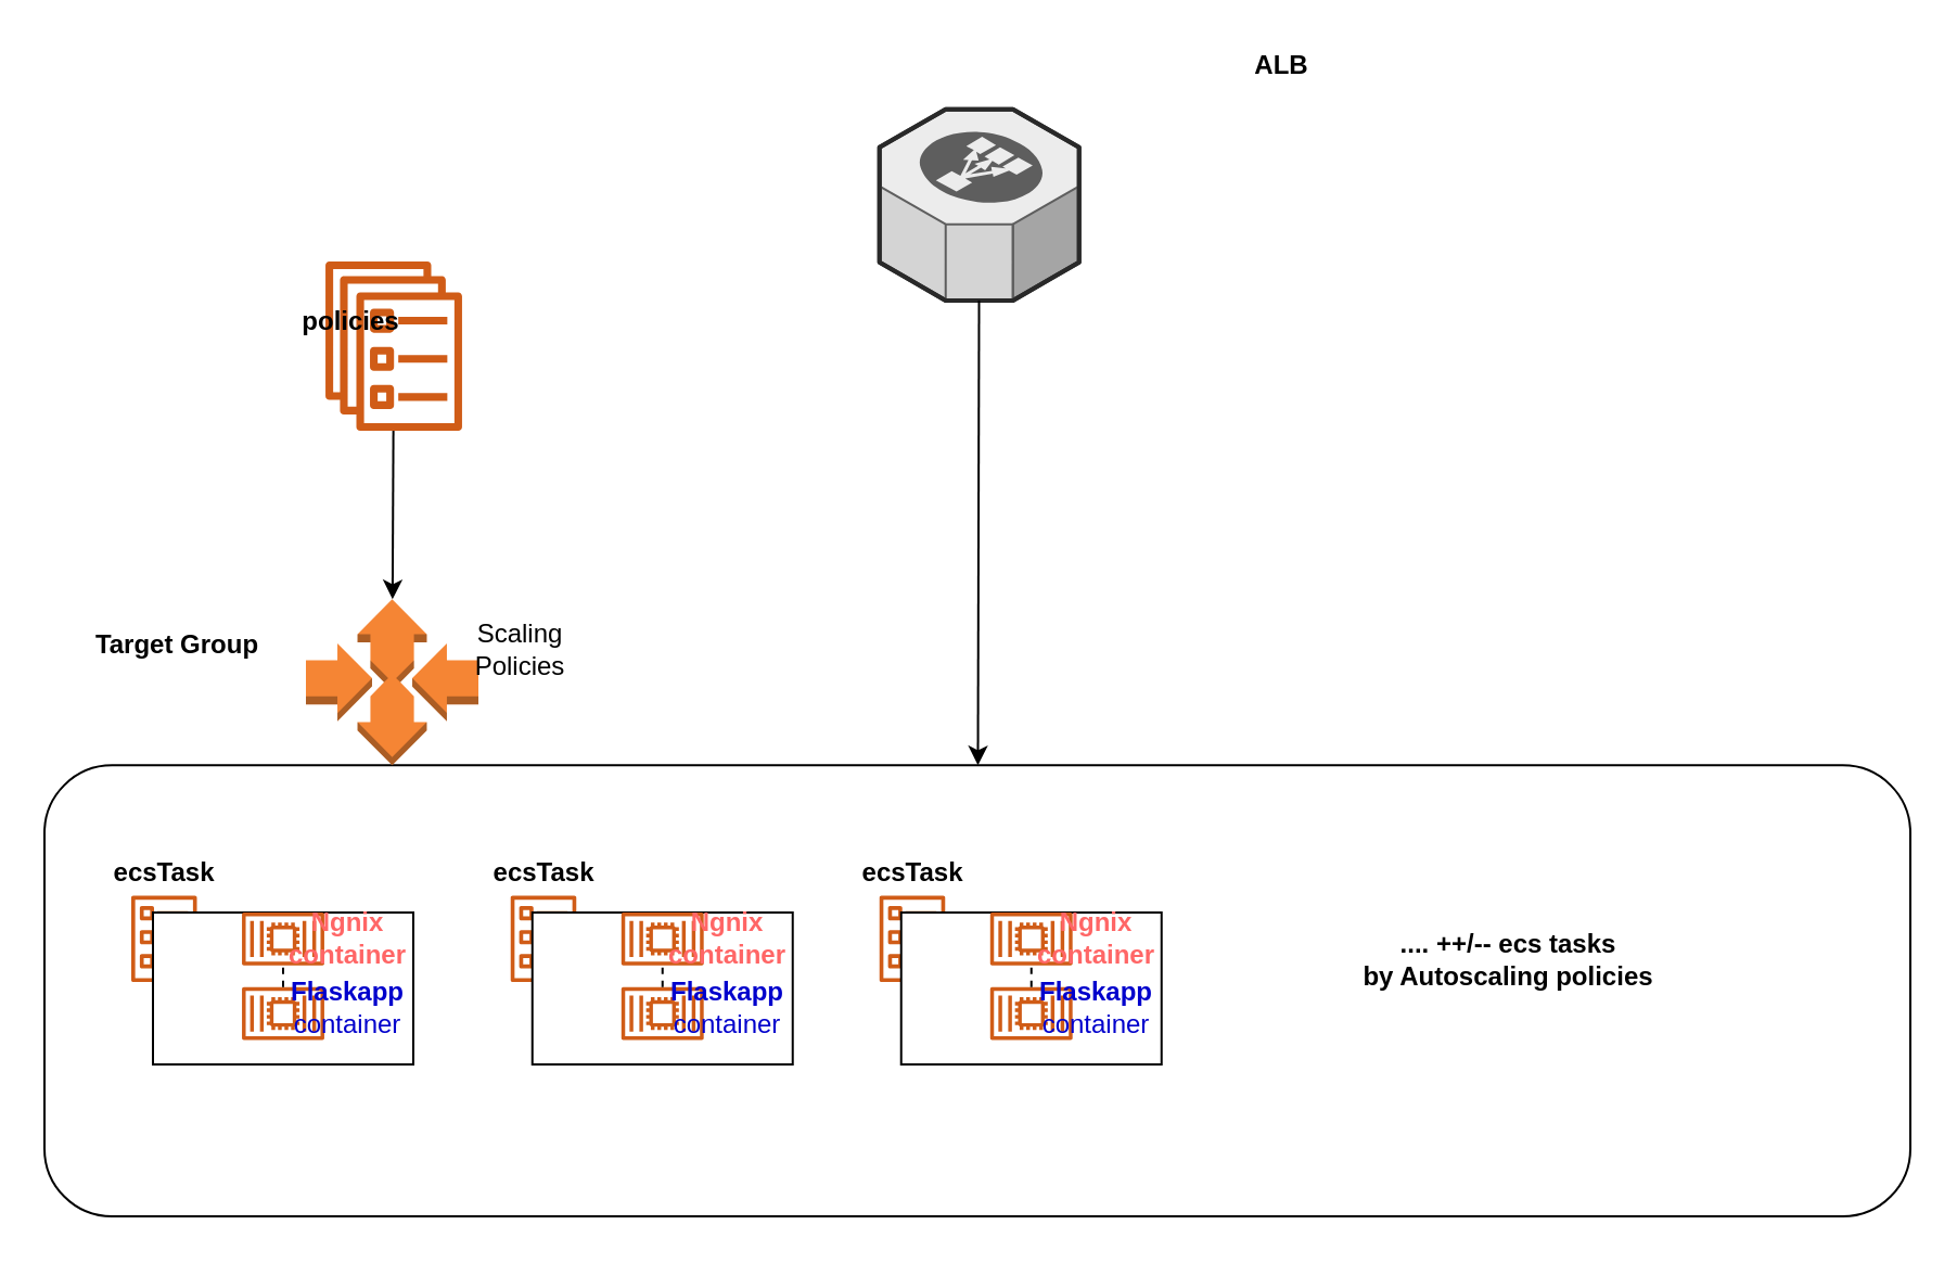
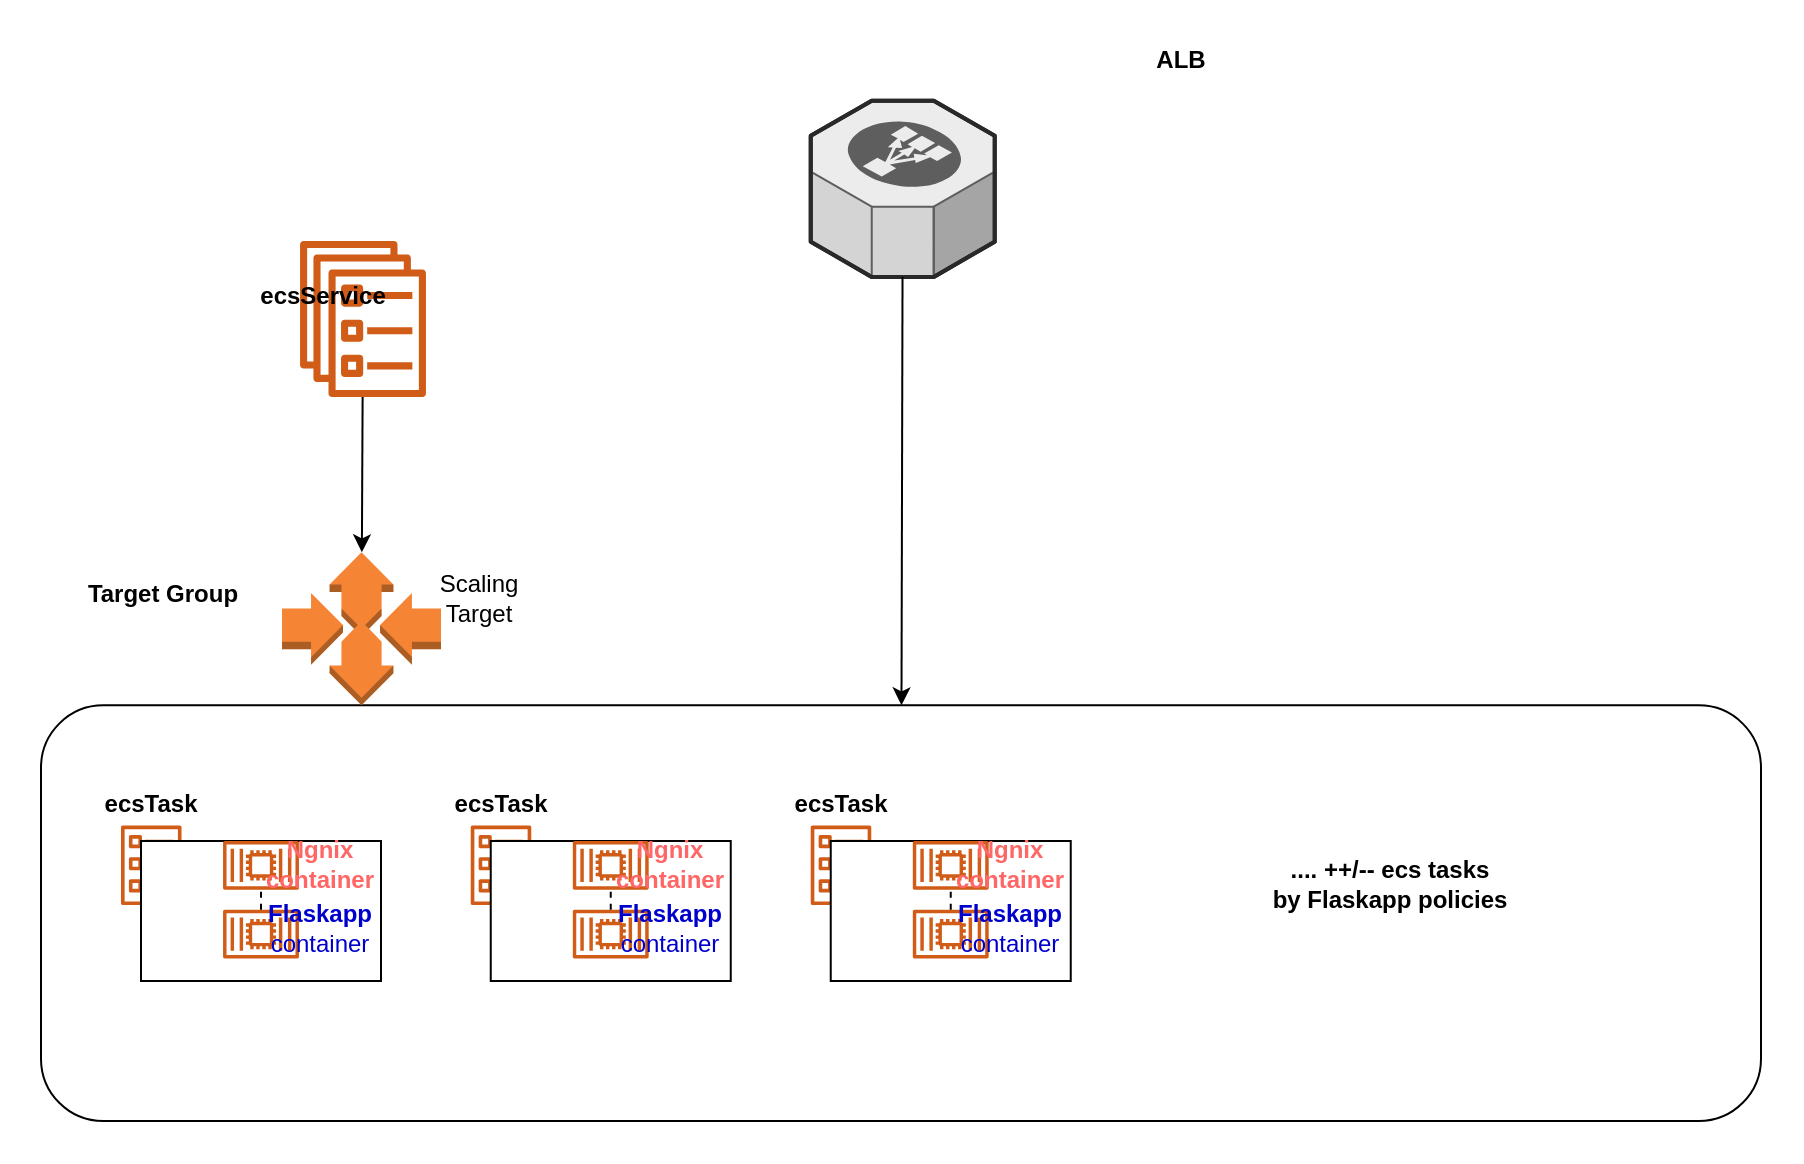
- <mxCell id="29" value="&lt;b&gt;policies&lt;/b&gt;" style="text;html=1;align=center;verticalAlign=middle;resizable=0;points=[];autosize=1;" vertex="1" parent="1"><mxGeometry x="121" y="138" width="80" height="20" as="geometry" /></mxCell>
+ <mxCell id="29" value="&lt;b&gt;ecsService&lt;/b&gt;" style="text;html=1;align=center;verticalAlign=middle;resizable=0;points=[];autosize=1;" vertex="1" parent="1"><mxGeometry x="121" y="138" width="80" height="20" as="geometry" /></mxCell>
- <mxCell id="36" value="Scaling&lt;br&gt;Policies" style="text;html=1;align=center;verticalAlign=middle;resizable=0;points=[];autosize=1;" vertex="1" parent="1"><mxGeometry x="209" y="284" width="60" height="30" as="geometry" /></mxCell>
+ <mxCell id="36" value="Scaling&lt;br&gt;Target" style="text;html=1;align=center;verticalAlign=middle;resizable=0;points=[];autosize=1;" vertex="1" parent="1"><mxGeometry x="209" y="284" width="60" height="30" as="geometry" /></mxCell>
- <mxCell id="28" value="&lt;b&gt;.... ++/-- ecs tasks&lt;br&gt;by Autoscaling policies&lt;br&gt;&lt;/b&gt;" style="text;html=1;strokeColor=none;fillColor=none;align=center;verticalAlign=middle;whiteSpace=wrap;rounded=0;" vertex="1" parent="1"><mxGeometry x="580" y="432" width="230" height="20" as="geometry" /></mxCell>
+ <mxCell id="28" value="&lt;b&gt;.... ++/-- ecs tasks&lt;br&gt;by Flaskapp policies&lt;br&gt;&lt;/b&gt;" style="text;html=1;strokeColor=none;fillColor=none;align=center;verticalAlign=middle;whiteSpace=wrap;rounded=0;" vertex="1" parent="1"><mxGeometry x="580" y="432" width="230" height="20" as="geometry" /></mxCell>
